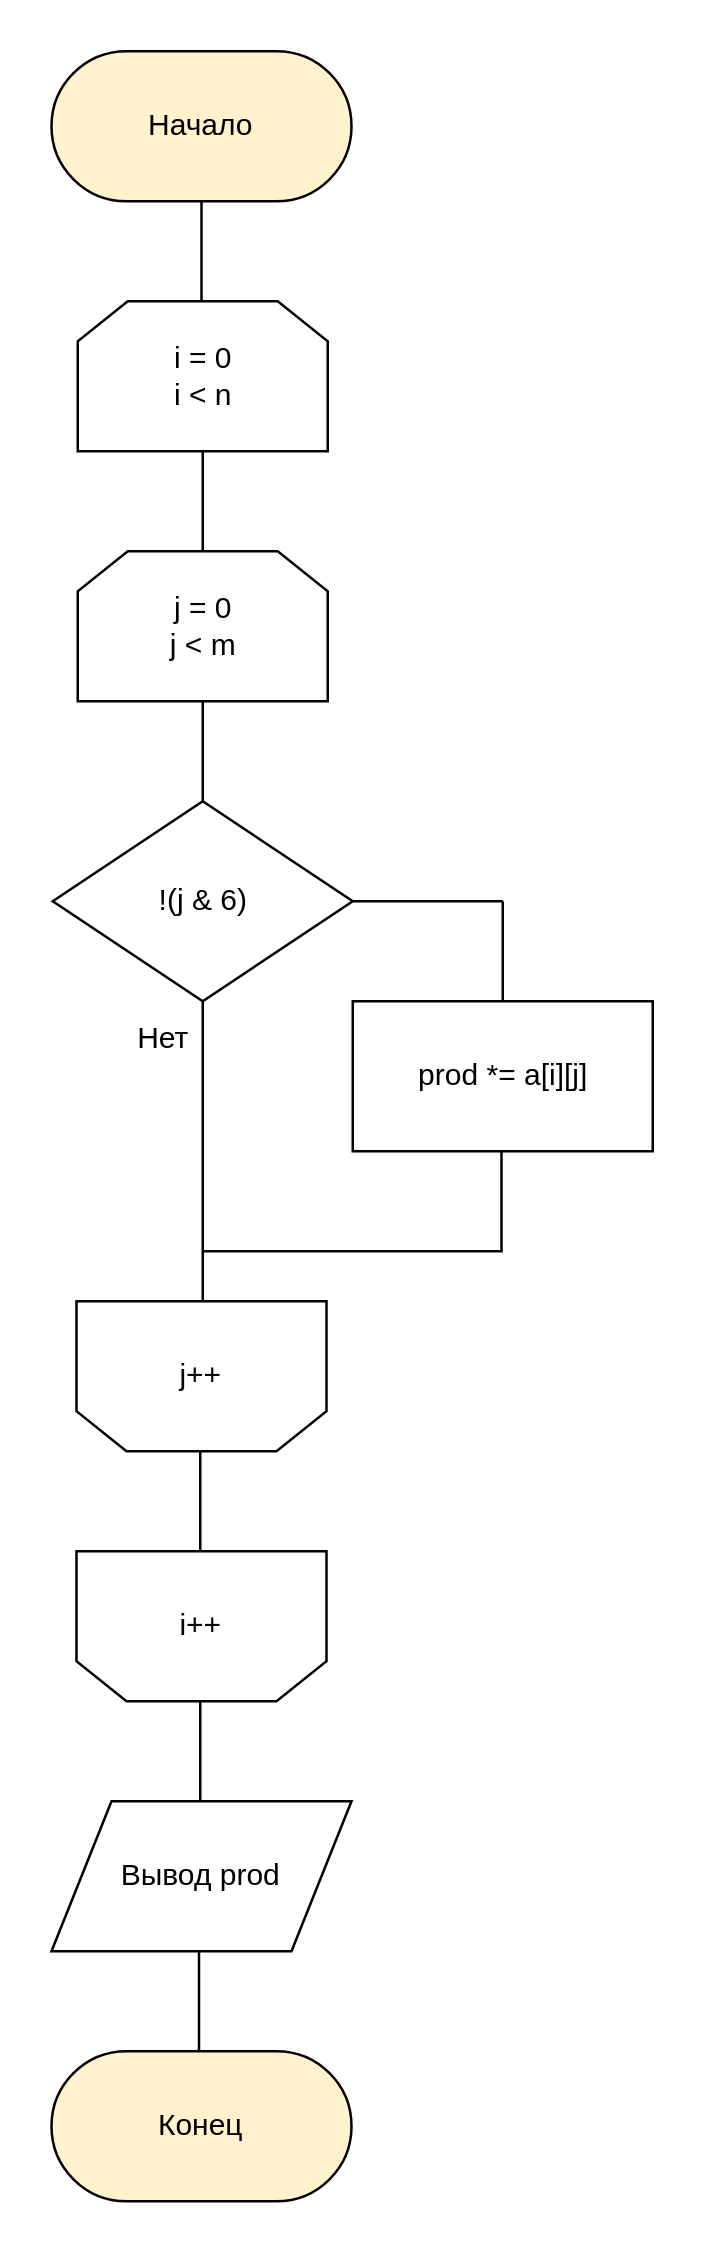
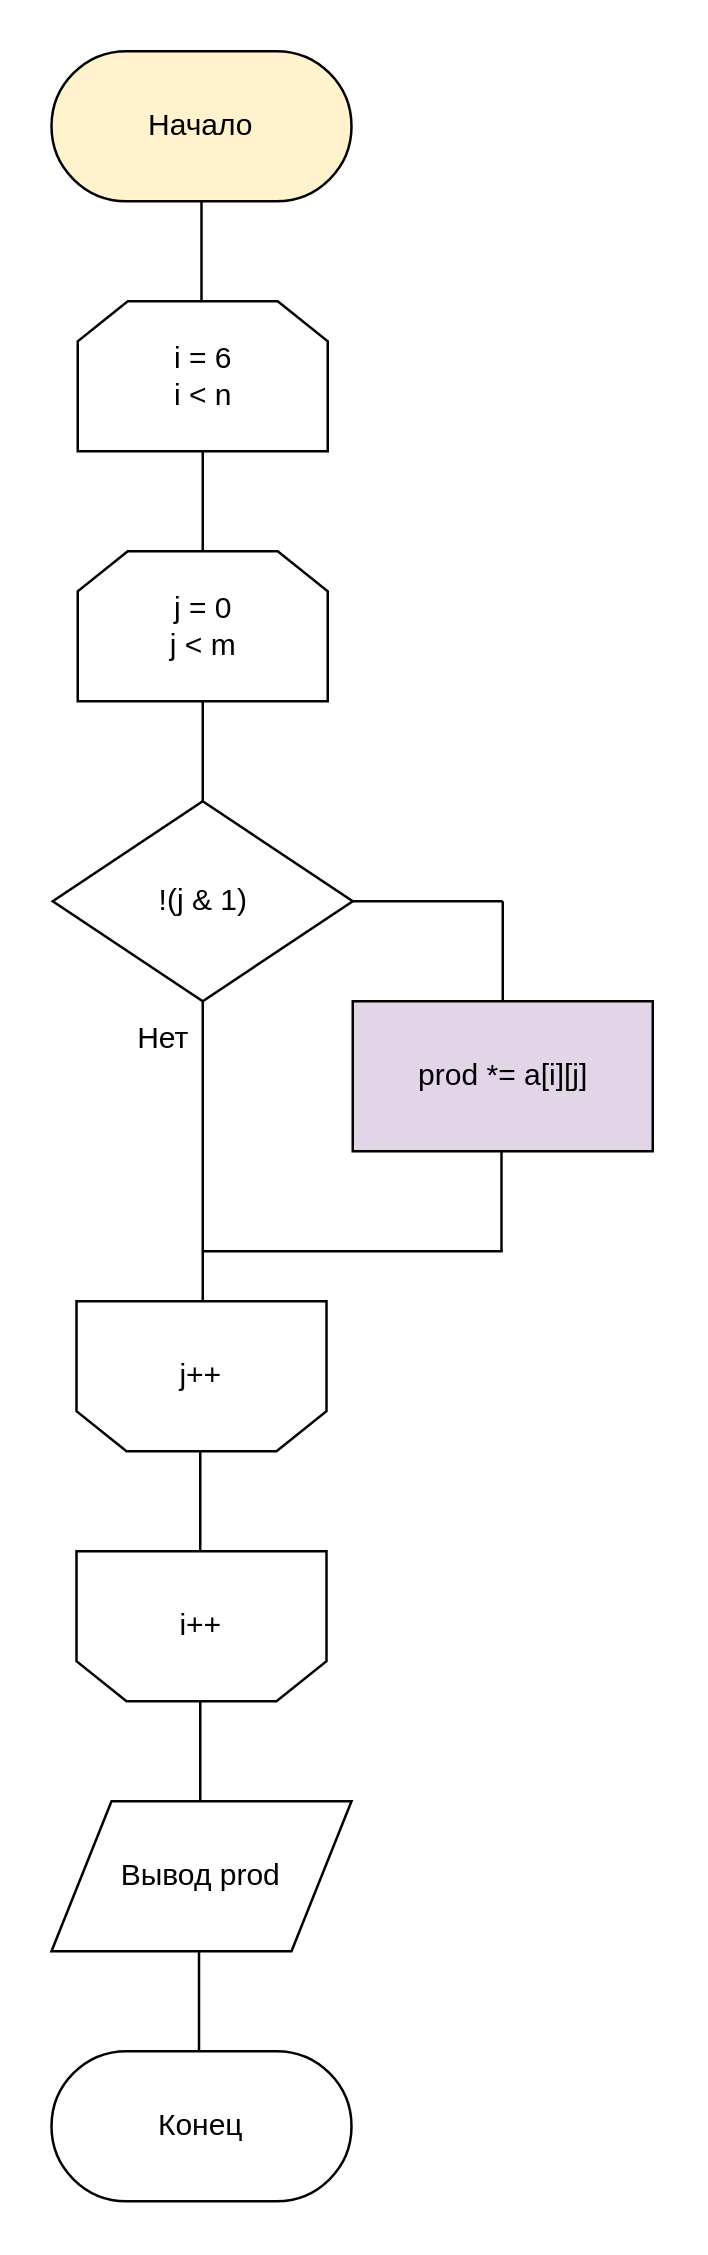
- <mxCell id="4" value="i = 0&lt;br&gt;i &amp;lt; n" style="shape=loopLimit;whiteSpace=wrap;html=1;" vertex="1" parent="1"><mxGeometry x="30.5" y="120" width="100" height="60" as="geometry" /></mxCell>
+ <mxCell id="4" value="i = 6&lt;br&gt;i &amp;lt; n" style="shape=loopLimit;whiteSpace=wrap;html=1;" vertex="1" parent="1"><mxGeometry x="30.5" y="120" width="100" height="60" as="geometry" /></mxCell>
- <mxCell id="10" value="!(j &amp;amp; 6)" style="rhombus;whiteSpace=wrap;html=1;rounded=0;shadow=0;comic=0;gradientColor=none;align=center;" vertex="1" parent="1"><mxGeometry x="20.5" y="320" width="120" height="80" as="geometry" /></mxCell>
+ <mxCell id="10" value="!(j &amp;amp; 1)" style="rhombus;whiteSpace=wrap;html=1;rounded=0;shadow=0;comic=0;gradientColor=none;align=center;" vertex="1" parent="1"><mxGeometry x="20.5" y="320" width="120" height="80" as="geometry" /></mxCell>
- <mxCell id="18" value="prod *= a[i][j]" style="rounded=0;whiteSpace=wrap;html=1;" vertex="1" parent="1"><mxGeometry x="140.5" y="400" width="120" height="60" as="geometry" /></mxCell>
+ <mxCell id="18" value="prod *= a[i][j]" style="rounded=0;whiteSpace=wrap;html=1;fillColor=#e1d5e7;" vertex="1" parent="1"><mxGeometry x="140.5" y="400" width="120" height="60" as="geometry" /></mxCell>
- <mxCell id="21" value="Конец" style="rounded=1;whiteSpace=wrap;html=1;arcSize=50;fillColor=#fff2cc;" vertex="1" parent="1"><mxGeometry x="20" y="820" width="120" height="60" as="geometry" /></mxCell>
+ <mxCell id="21" value="Конец" style="rounded=1;whiteSpace=wrap;html=1;arcSize=50;" vertex="1" parent="1"><mxGeometry x="20" y="820" width="120" height="60" as="geometry" /></mxCell>
